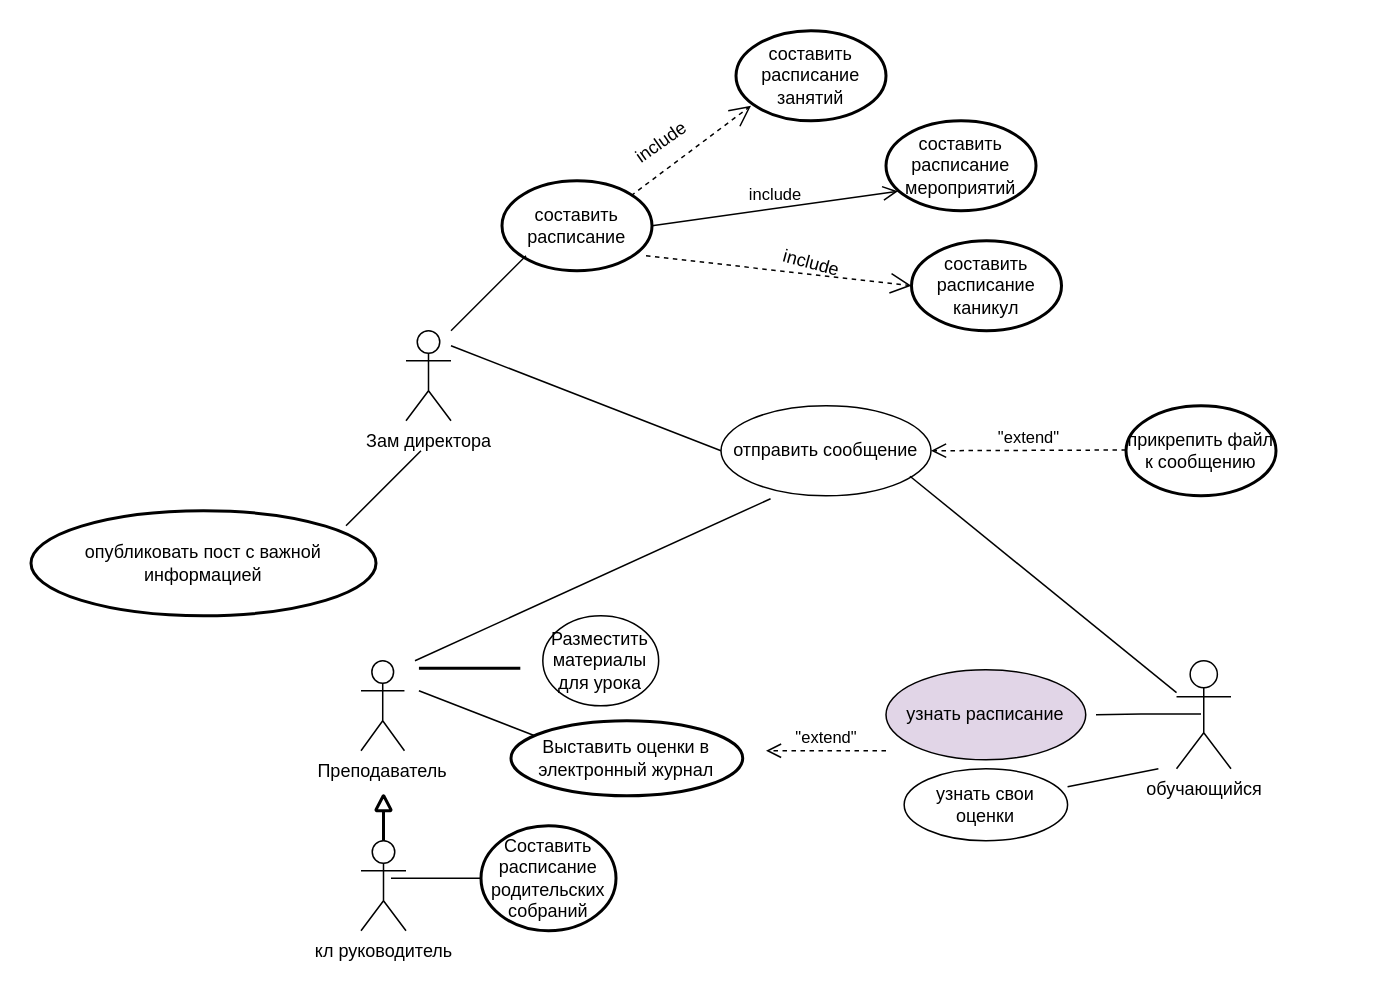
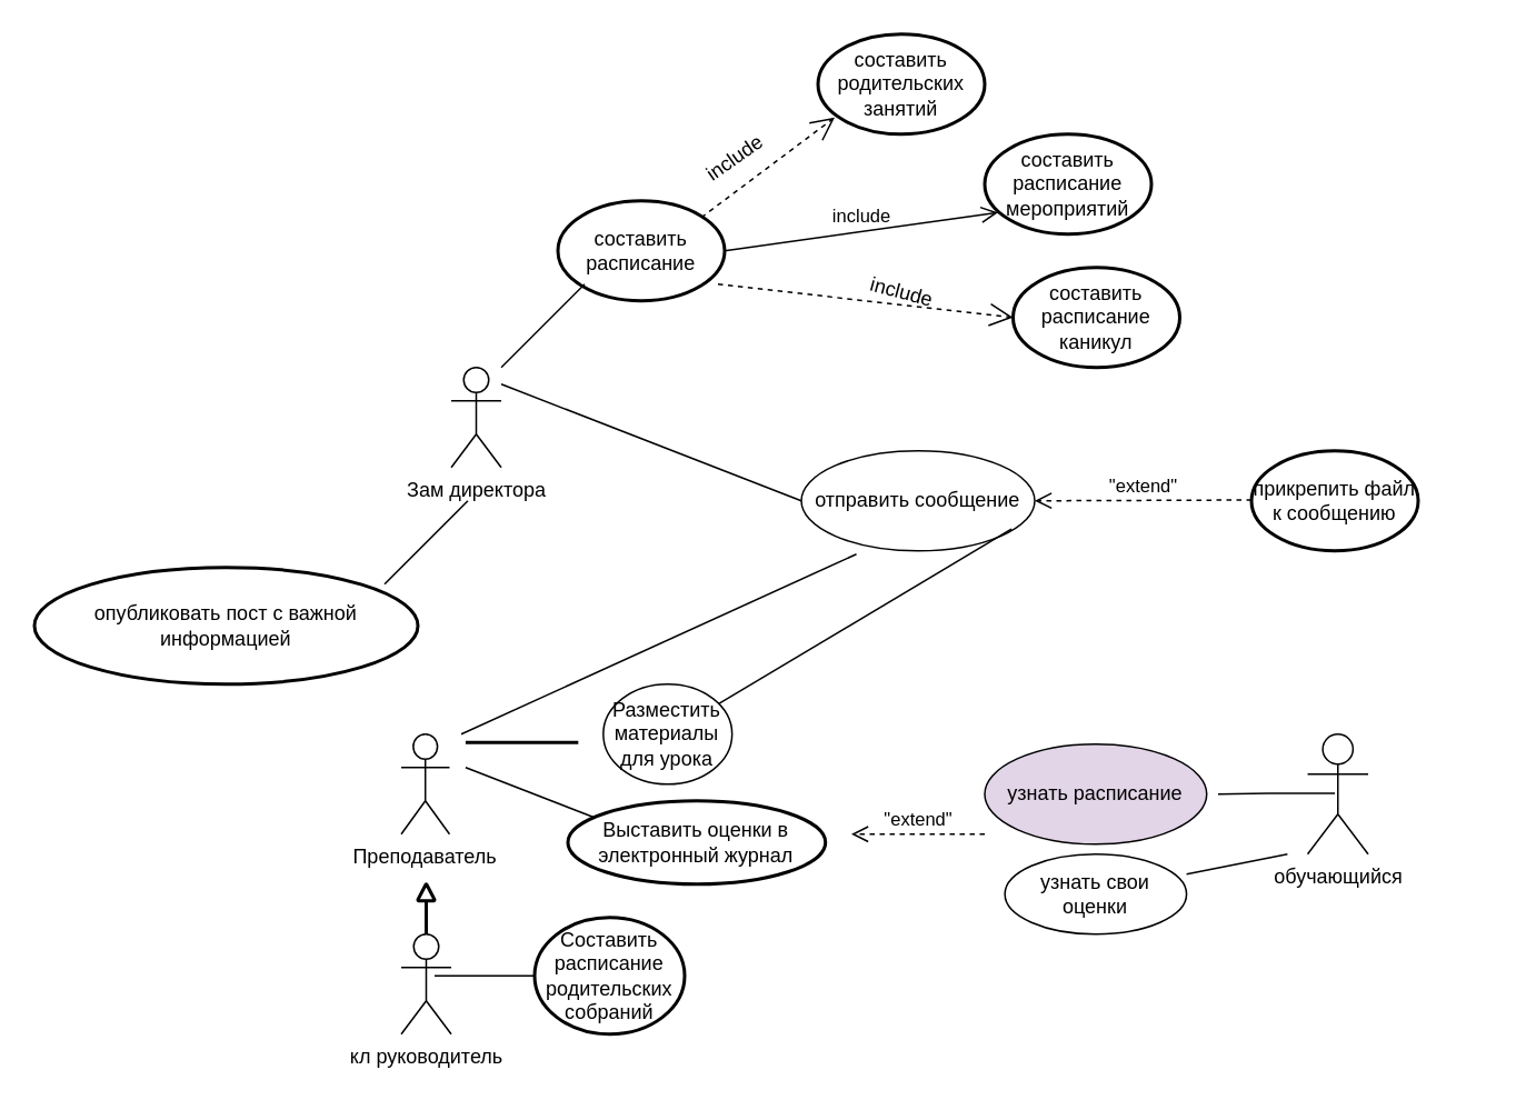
- <mxCell id="41" value="составить расписание занятий" style="strokeWidth=2;html=1;shape=mxgraph.flowchart.start_1;whiteSpace=wrap;" vertex="1" parent="1"><mxGeometry x="490" y="20" width="100" height="60" as="geometry" /></mxCell>
+ <mxCell id="41" value="составить родительских занятий" style="strokeWidth=2;html=1;shape=mxgraph.flowchart.start_1;whiteSpace=wrap;" vertex="1" parent="1"><mxGeometry x="490" y="20" width="100" height="60" as="geometry" /></mxCell>
- <mxCell id="28" value="" style="endArrow=none;html=1;rounded=0;exitX=0.9;exitY=0.783;exitDx=0;exitDy=0;exitPerimeter=0;" edge="1" parent="2" source="27" target="15"><mxGeometry width="50" height="50" relative="1" as="geometry"><mxPoint x="550" y="120" as="sourcePoint" /><mxPoint x="600" y="70" as="targetPoint" /></mxGeometry></mxCell>
+ <mxCell id="28" value="" style="endArrow=none;html=1;rounded=0;exitX=0.9;exitY=0.783;exitDx=0;exitDy=0;exitPerimeter=0;" edge="1" parent="2" source="27" target="8"><mxGeometry width="50" height="50" relative="1" as="geometry"><mxPoint x="550" y="120" as="sourcePoint" /><mxPoint x="600" y="70" as="targetPoint" /></mxGeometry></mxCell>
